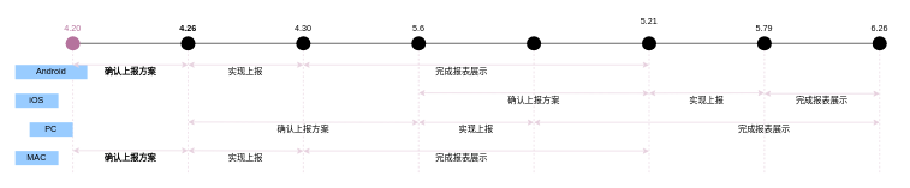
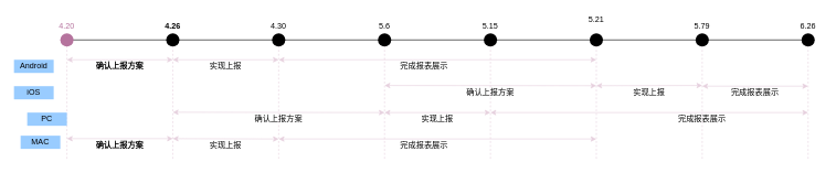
+ <mxCell id="12" value="5.15" style="text;html=1;strokeColor=none;fillColor=none;align=center;verticalAlign=middle;whiteSpace=wrap;rounded=0;" vertex="1" parent="1"><mxGeometry x="720" y="30" width="40" height="20" as="geometry" /></mxCell>
- <mxCell id="17" value="Android" style="text;html=1;strokeColor=none;fillColor=#99CCFF;align=center;verticalAlign=middle;whiteSpace=wrap;rounded=0;" vertex="1" parent="1"><mxGeometry x="20" y="90" width="100" height="20" as="geometry" /></mxCell>
+ <mxCell id="17" value="Android" style="text;html=1;strokeColor=none;fillColor=#99CCFF;align=center;verticalAlign=middle;whiteSpace=wrap;rounded=0;" vertex="1" parent="1"><mxGeometry y="90" width="60" height="20" as="geometry" x="20" /></mxCell>
- <mxCell id="20" value="MAC" style="text;html=1;strokeColor=none;fillColor=#99CCFF;align=center;verticalAlign=middle;whiteSpace=wrap;rounded=0;" vertex="1" parent="1"><mxGeometry y="210" width="60" height="20" as="geometry" x="20" /></mxCell>
+ <mxCell id="20" value="MAC" style="text;html=1;strokeColor=none;fillColor=#99CCFF;align=center;verticalAlign=middle;whiteSpace=wrap;rounded=0;" vertex="1" parent="1"><mxGeometry x="30" y="205" width="60" height="20" as="geometry" /></mxCell>
